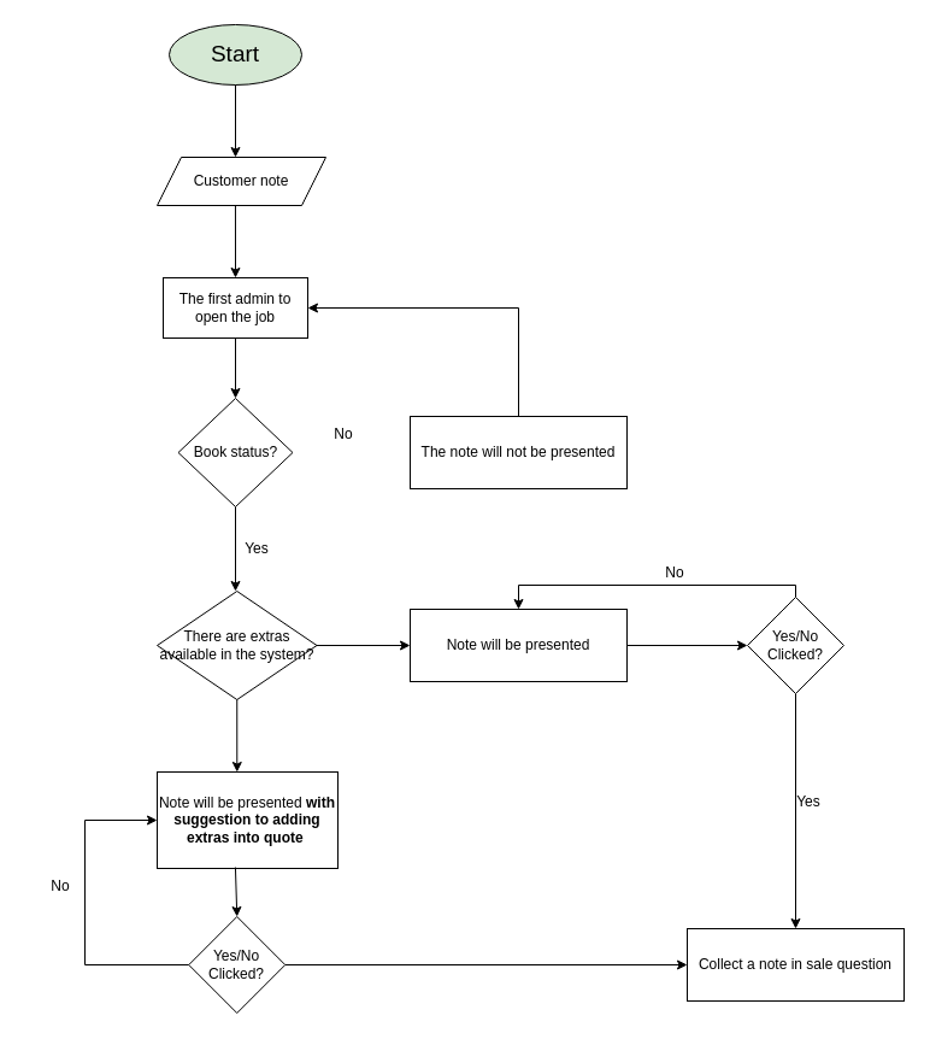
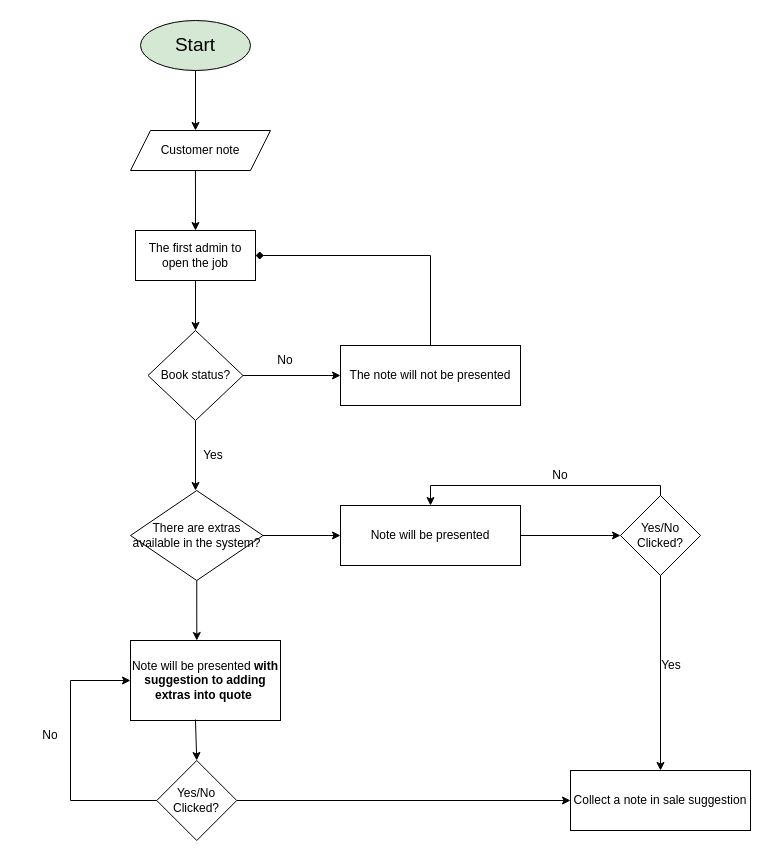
- <mxCell id="11" value="" style="endArrow=classic;html=1;rounded=0;entryX=1;entryY=0.5;entryDx=0;entryDy=0;exitX=0.5;exitY=0;exitDx=0;exitDy=0;edgeStyle=orthogonalEdgeStyle;" edge="1" parent="1" source="10" target="5"><mxGeometry width="50" height="50" relative="1" as="geometry"><mxPoint x="400" y="340" as="sourcePoint" /><mxPoint x="450" y="290" as="targetPoint" /></mxGeometry></mxCell>
+ <mxCell id="11" value="" style="endArrow=diamond;html=1;rounded=0;entryX=1;entryY=0.5;entryDx=0;entryDy=0;exitX=0.5;exitY=0;exitDx=0;exitDy=0;edgeStyle=orthogonalEdgeStyle;" edge="1" parent="1" source="10" target="5"><mxGeometry width="50" height="50" relative="1" as="geometry"><mxPoint x="400" y="340" as="sourcePoint" /><mxPoint x="450" y="290" as="targetPoint" /></mxGeometry></mxCell>
+ <mxCell id="9" value="" style="endArrow=classic;html=1;rounded=0;exitX=1;exitY=0.5;exitDx=0;exitDy=0;entryX=0;entryY=0.5;entryDx=0;entryDy=0;" edge="1" parent="1" source="8" target="10"><mxGeometry width="50" height="50" relative="1" as="geometry"><mxPoint x="240" y="380" as="sourcePoint" /><mxPoint x="310" y="375" as="targetPoint" /></mxGeometry></mxCell>
- <mxCell id="23" value="Collect a note in sale question" style="rounded=0;whiteSpace=wrap;html=1;" vertex="1" parent="1"><mxGeometry x="570" y="770" width="180" height="60" as="geometry" /></mxCell>
+ <mxCell id="23" value="Collect a note in sale suggestion" style="rounded=0;whiteSpace=wrap;html=1;" vertex="1" parent="1"><mxGeometry x="570" y="770" width="180" height="60" as="geometry" /></mxCell>
